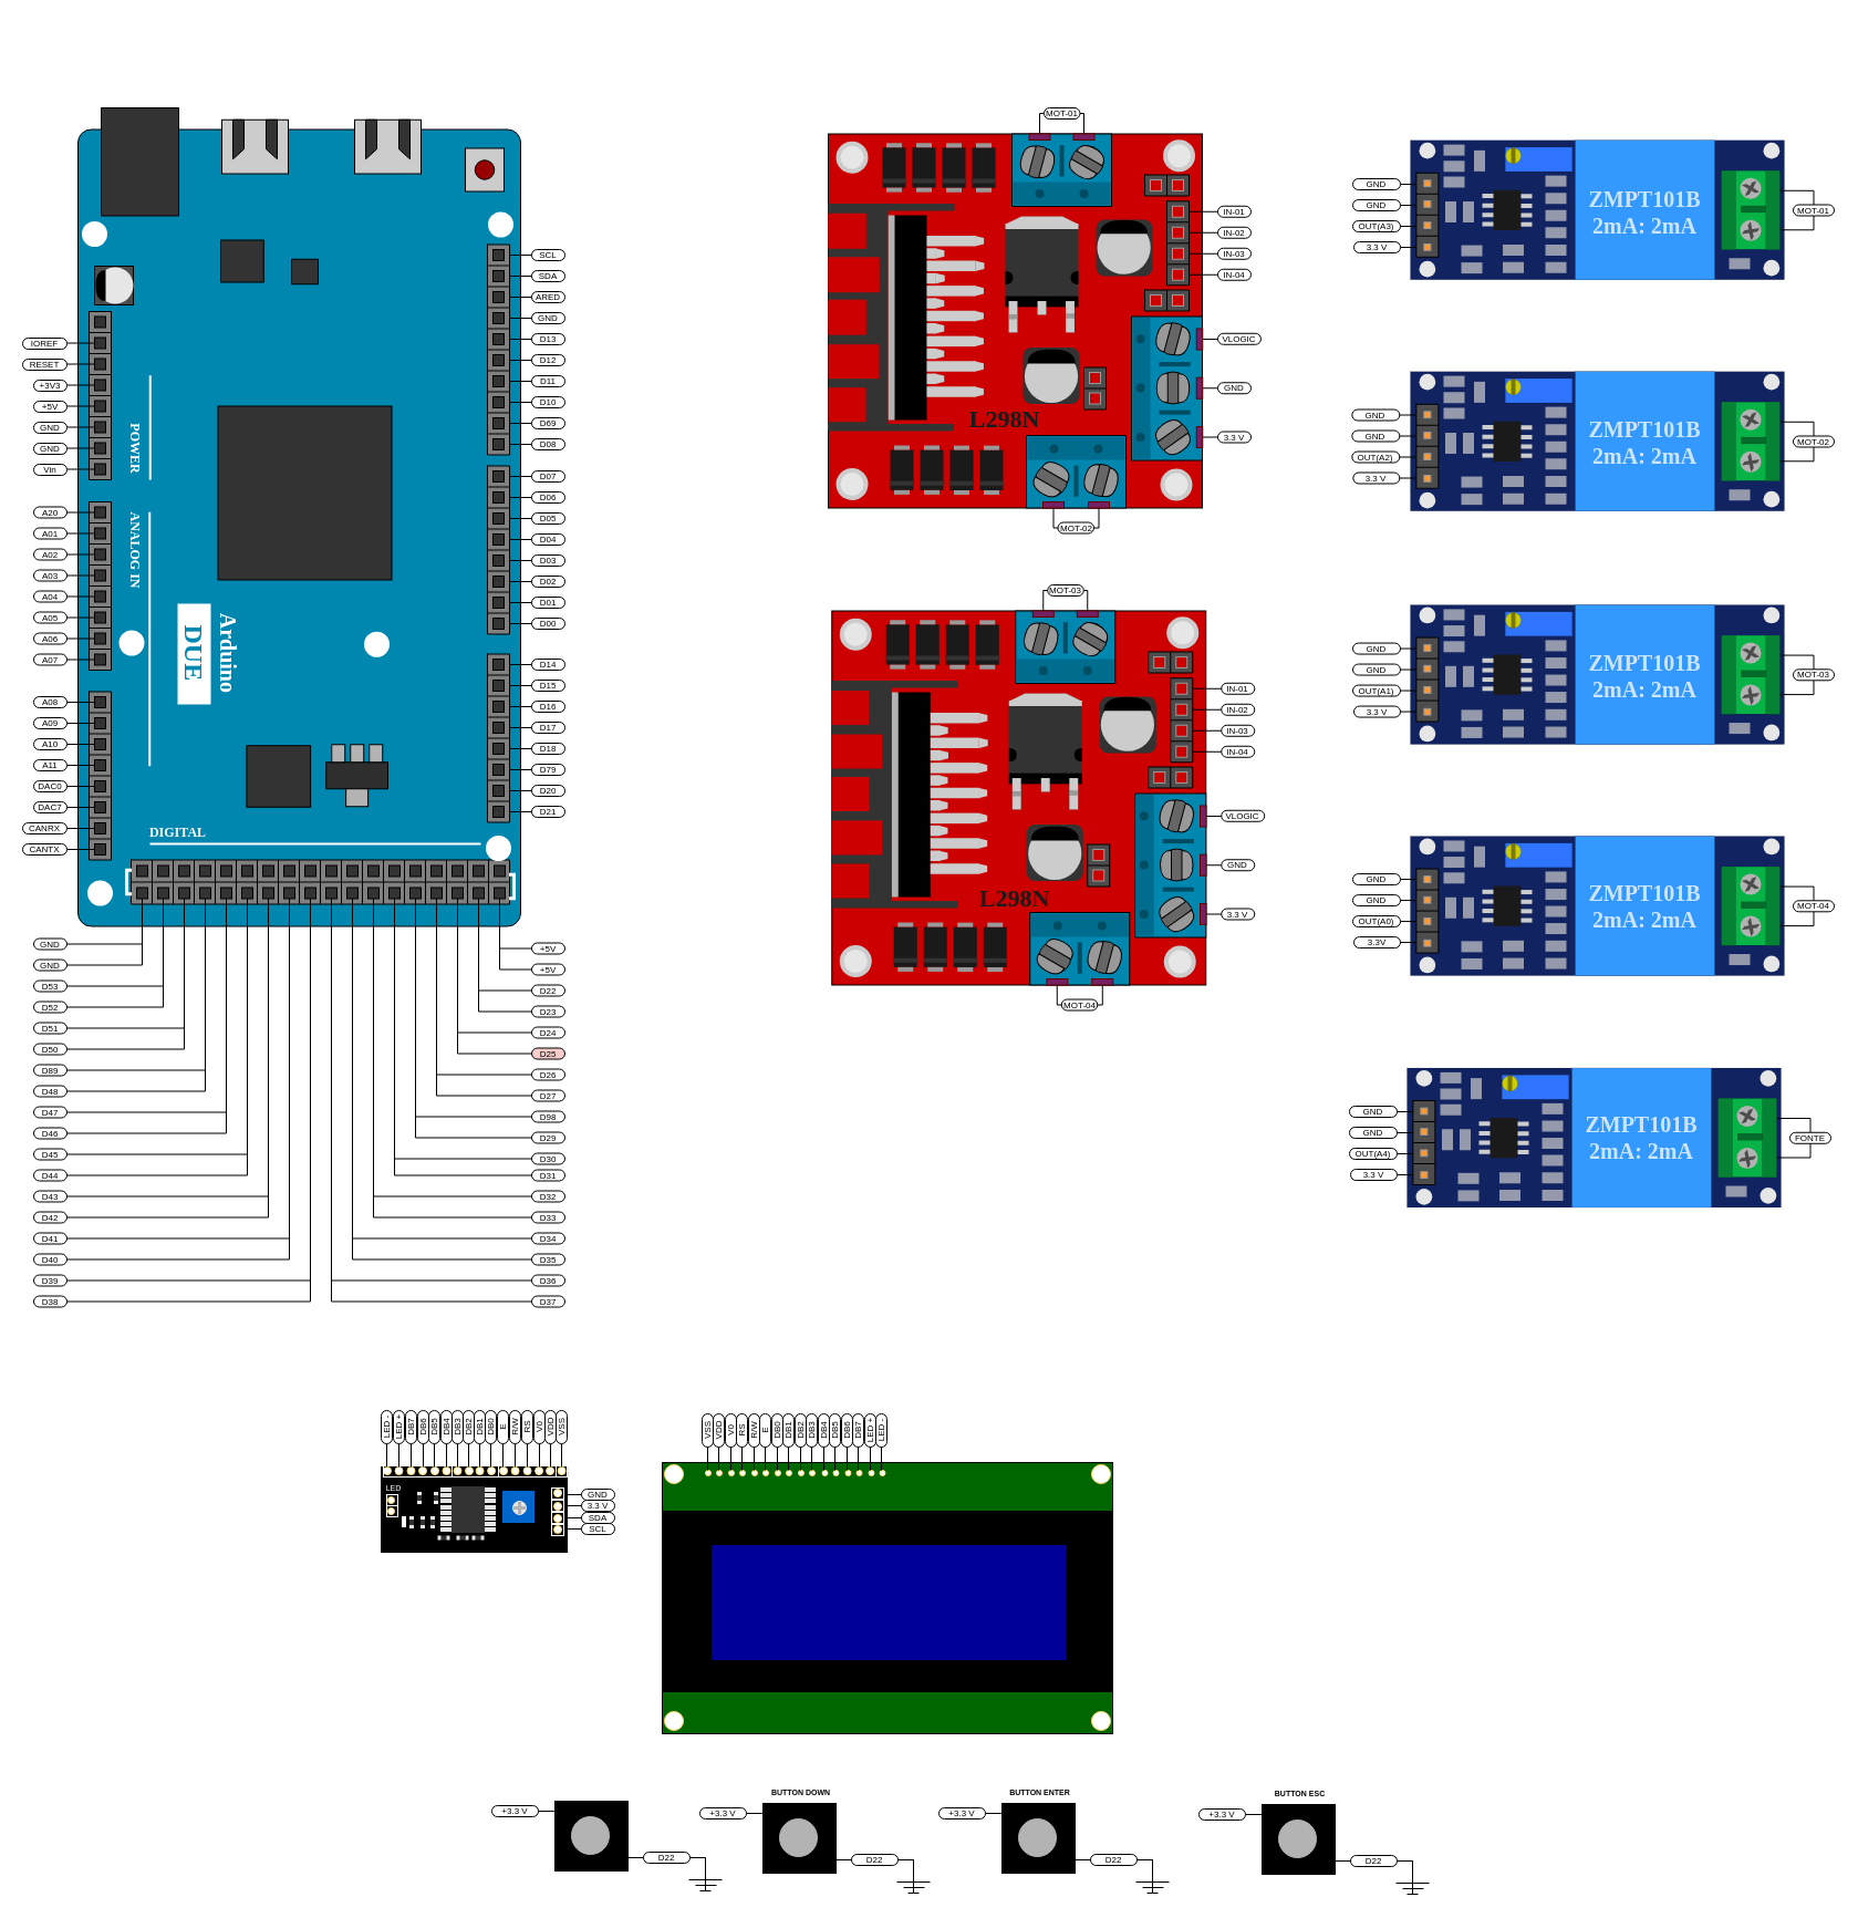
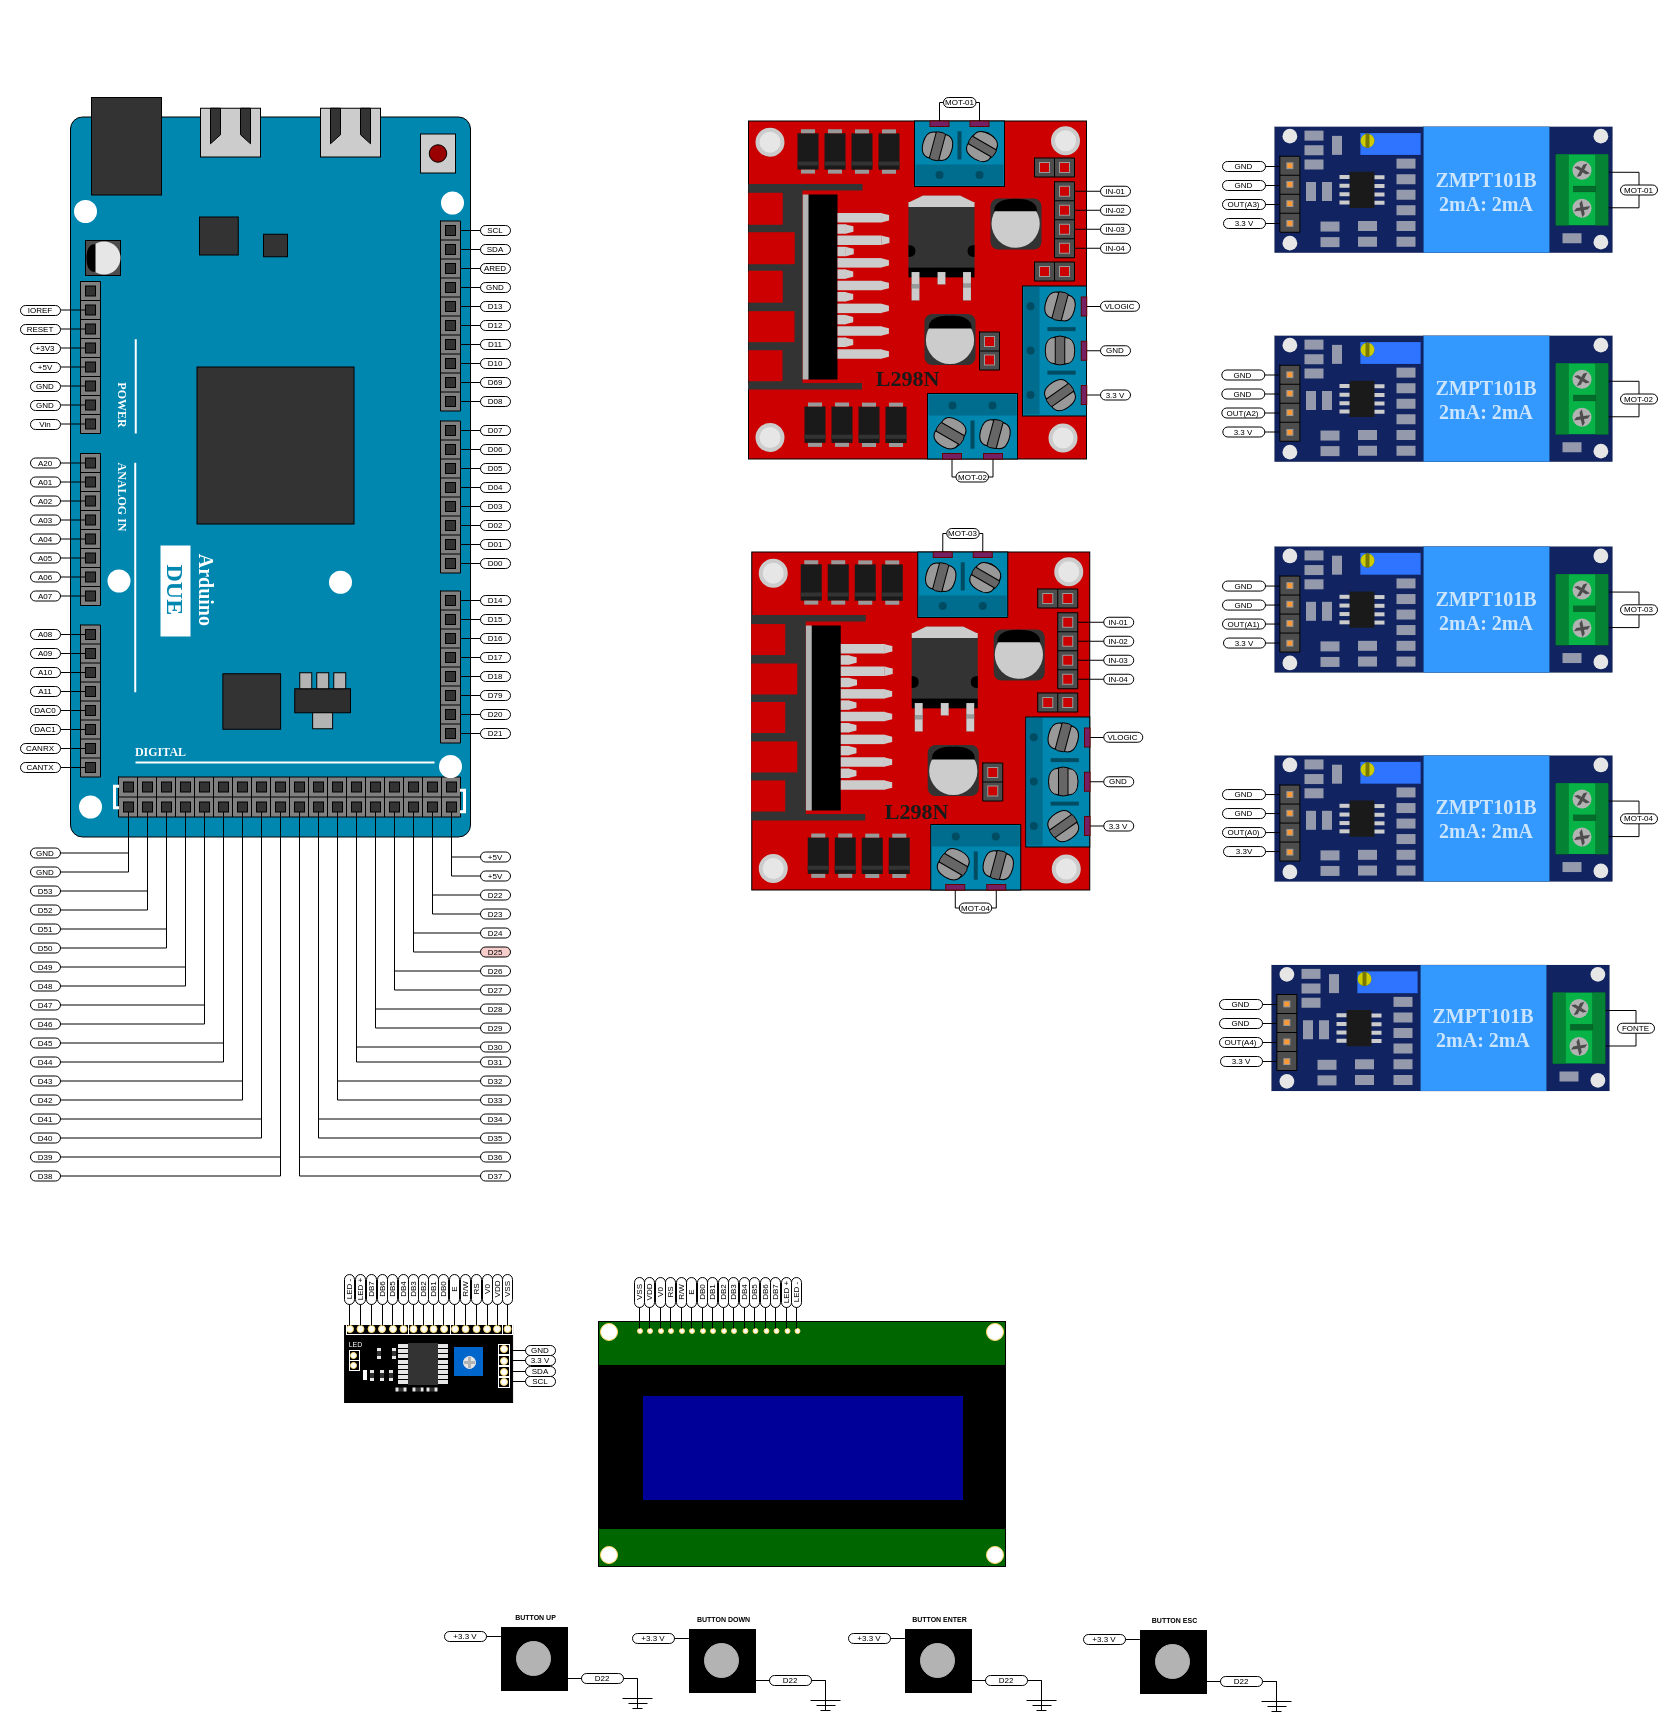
- <mxCell id="406" value="&lt;font style=&quot;font-size: 8px&quot;&gt;DAC7&lt;br&gt;&lt;/font&gt;" style="rounded=1;whiteSpace=wrap;html=1;arcSize=50;fontSize=8;" parent="1" vertex="1"><mxGeometry x="30" y="724" width="30" height="10" as="geometry" /></mxCell>
+ <mxCell id="406" value="&lt;font style=&quot;font-size: 8px&quot;&gt;DAC1&lt;br&gt;&lt;/font&gt;" style="rounded=1;whiteSpace=wrap;html=1;arcSize=50;fontSize=8;" parent="1" vertex="1"><mxGeometry x="30" y="724" width="30" height="10" as="geometry" /></mxCell>
- <mxCell id="425" value="&lt;font style=&quot;font-size: 8px&quot;&gt;D89&lt;br&gt;&lt;/font&gt;" style="rounded=1;whiteSpace=wrap;html=1;arcSize=50;fontSize=8;" parent="1" vertex="1"><mxGeometry x="30" y="961.5" width="30" height="10" as="geometry" /></mxCell>
+ <mxCell id="425" value="&lt;font style=&quot;font-size: 8px&quot;&gt;D49&lt;br&gt;&lt;/font&gt;" style="rounded=1;whiteSpace=wrap;html=1;arcSize=50;fontSize=8;" parent="1" vertex="1"><mxGeometry x="30" y="961.5" width="30" height="10" as="geometry" /></mxCell>
- <mxCell id="417" value="&lt;font style=&quot;font-size: 8px&quot;&gt;D98&lt;br&gt;&lt;/font&gt;" style="rounded=1;whiteSpace=wrap;html=1;arcSize=50;fontSize=8;" parent="1" vertex="1"><mxGeometry x="480" y="1003.5" width="30" height="10" as="geometry" /></mxCell>
+ <mxCell id="417" value="&lt;font style=&quot;font-size: 8px&quot;&gt;D28&lt;br&gt;&lt;/font&gt;" style="rounded=1;whiteSpace=wrap;html=1;arcSize=50;fontSize=8;" parent="1" vertex="1"><mxGeometry x="480" y="1003.5" width="30" height="10" as="geometry" /></mxCell>
+ <mxCell id="1386" value="BUTTON UP" style="text;html=1;align=center;verticalAlign=middle;resizable=0;points=[];autosize=1;strokeColor=none;fillColor=none;fontSize=7;fontColor=#000000;fontStyle=1" parent="1374" vertex="1"><mxGeometry x="65" width="51" height="12" as="geometry" /></mxCell>
